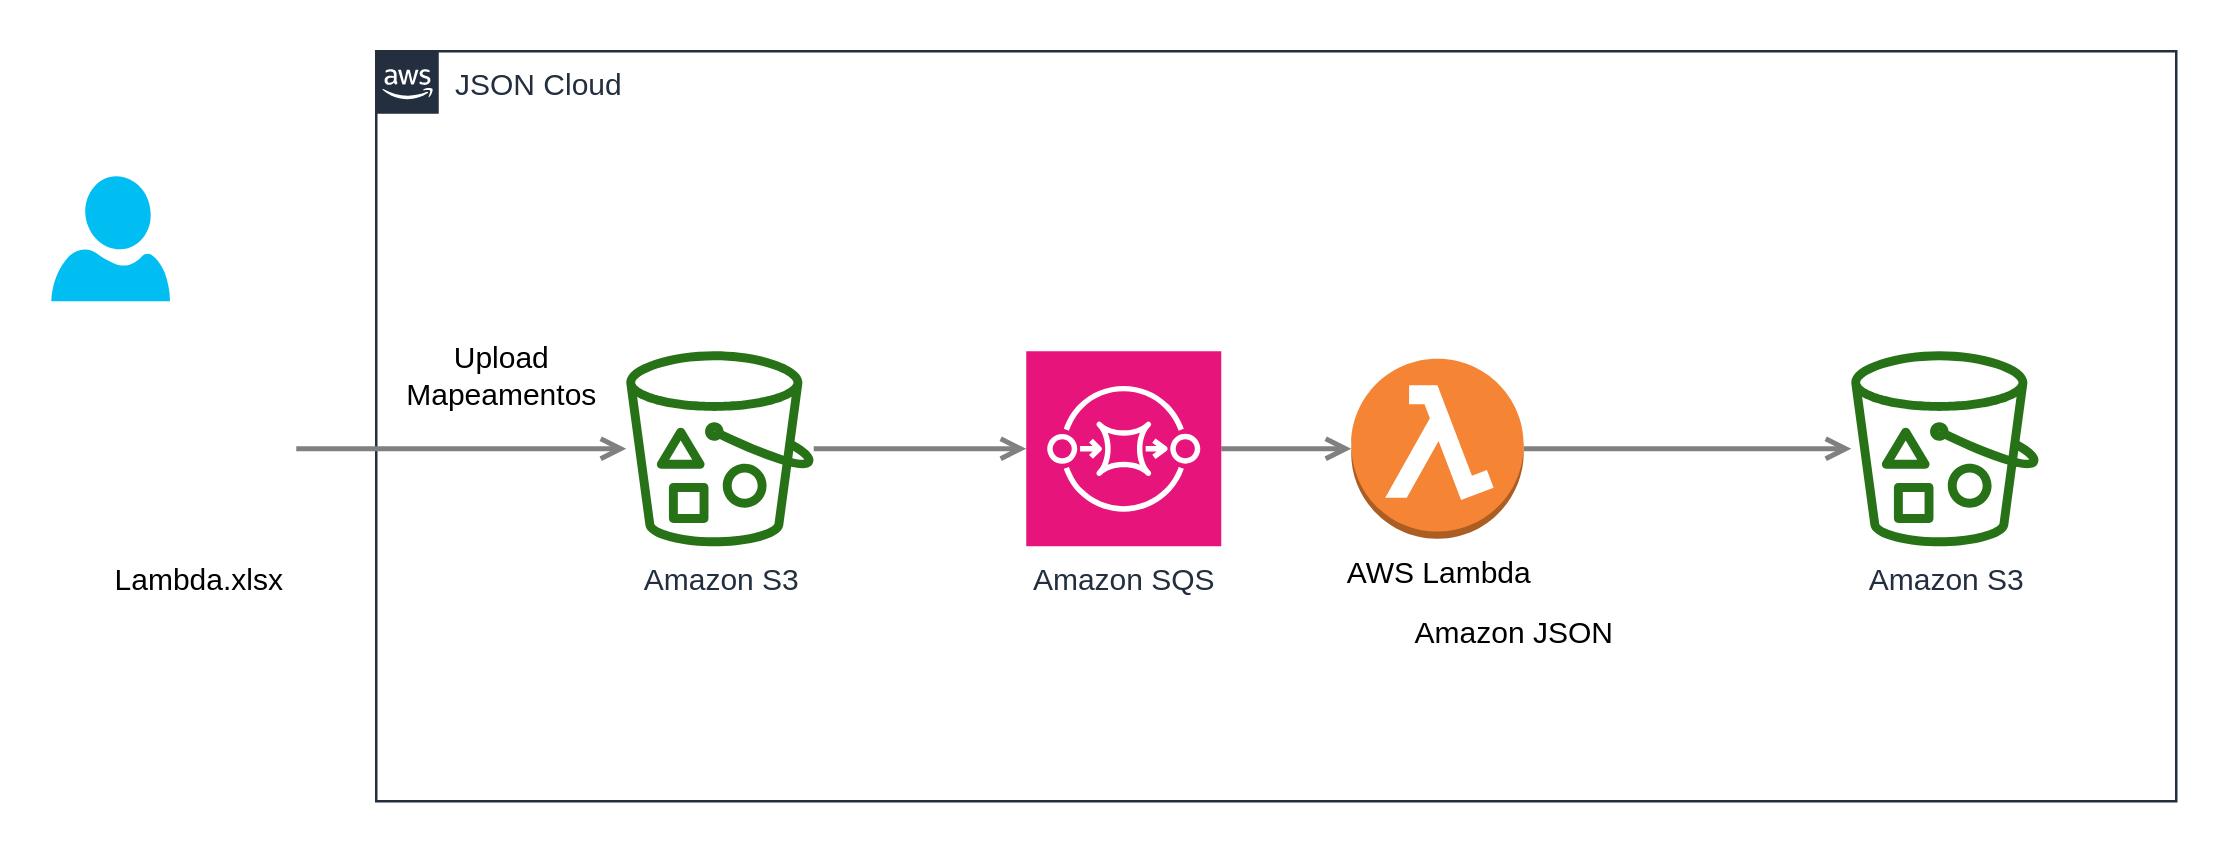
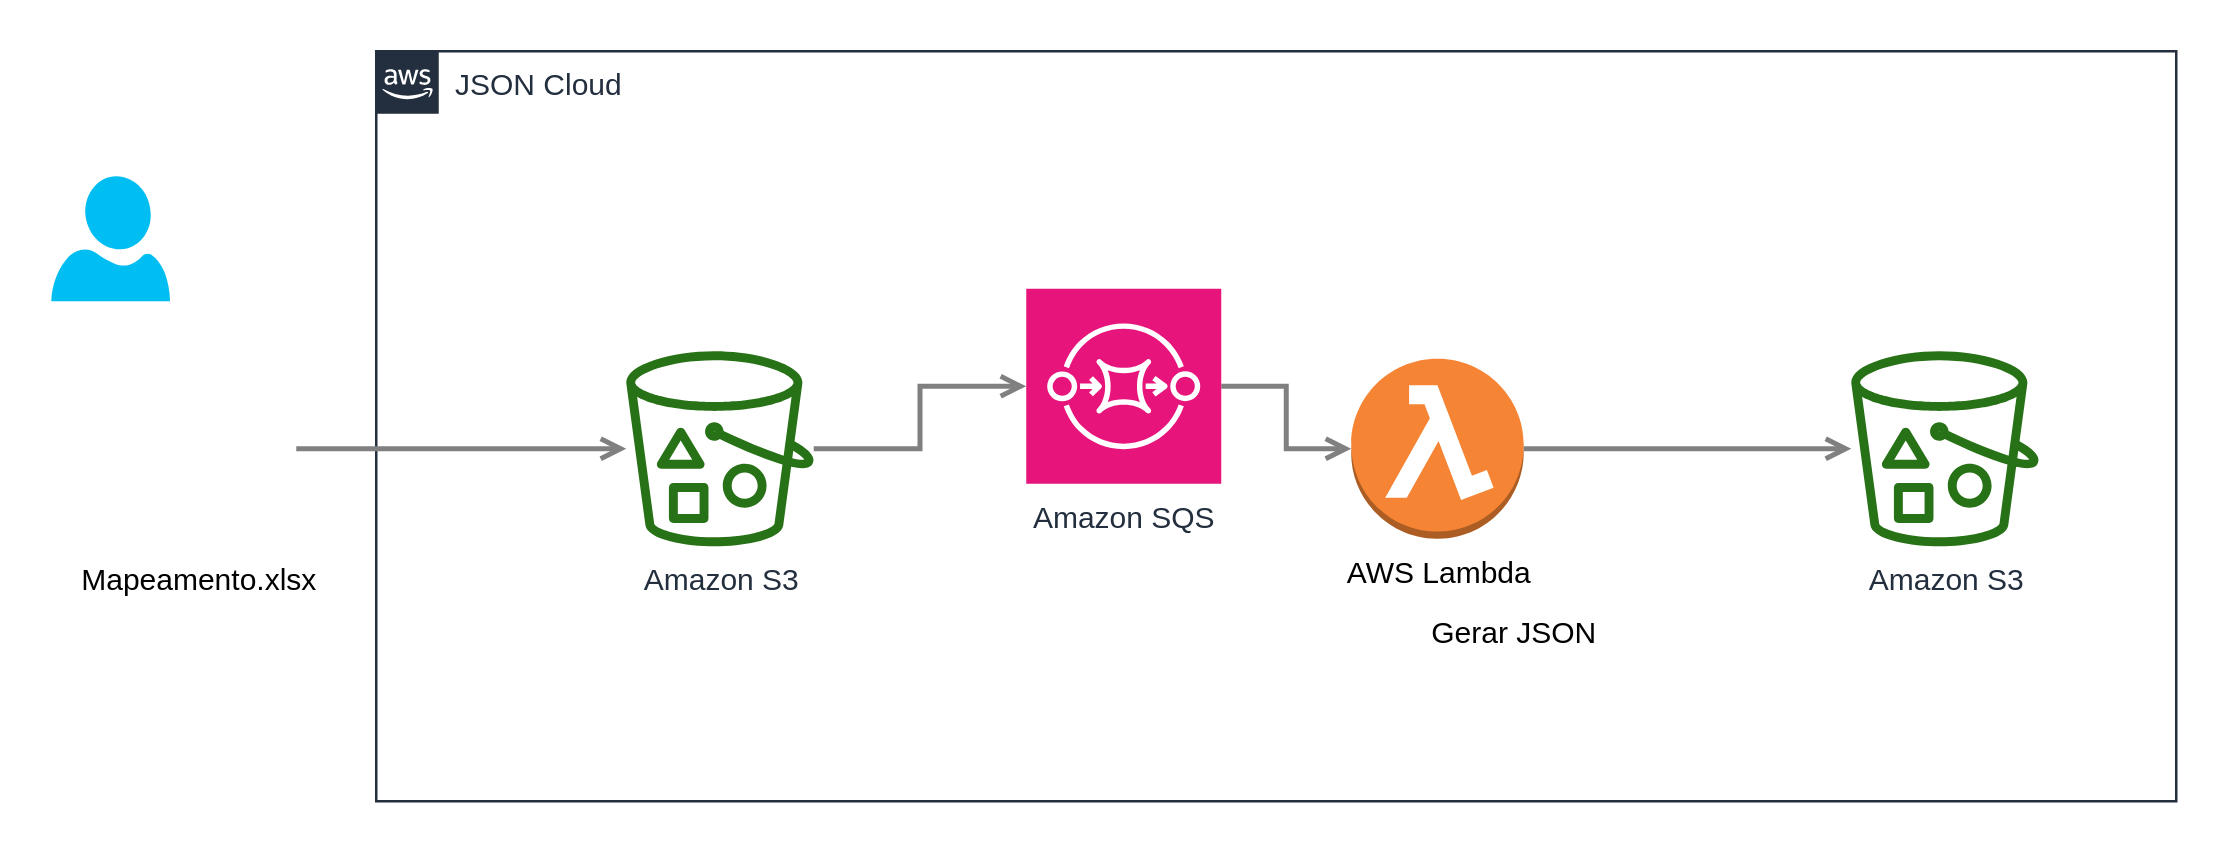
- <mxCell id="11" value="Upload&lt;div&gt;Mapeamentos&lt;/div&gt;" style="text;html=1;align=center;verticalAlign=middle;resizable=0;points=[];autosize=1;strokeColor=none;fillColor=none;" vertex="1" parent="2"><mxGeometry y="110" width="100" height="40" as="geometry" /></mxCell>
- <mxCell id="7" value="Amazon SQS" style="sketch=0;points=[[0,0,0],[0.25,0,0],[0.5,0,0],[0.75,0,0],[1,0,0],[0,1,0],[0.25,1,0],[0.5,1,0],[0.75,1,0],[1,1,0],[0,0.25,0],[0,0.5,0],[0,0.75,0],[1,0.25,0],[1,0.5,0],[1,0.75,0]];outlineConnect=0;fontColor=#232F3E;fillColor=#E7157B;strokeColor=#ffffff;dashed=0;verticalLabelPosition=bottom;verticalAlign=top;align=center;html=1;fontSize=12;fontStyle=0;aspect=fixed;shape=mxgraph.aws4.resourceIcon;resIcon=mxgraph.aws4.sqs;" vertex="1" parent="2"><mxGeometry x="260" y="120" width="78" height="78" as="geometry" /></mxCell>
+ <mxCell id="7" value="Amazon SQS" style="sketch=0;points=[[0,0,0],[0.25,0,0],[0.5,0,0],[0.75,0,0],[1,0,0],[0,1,0],[0.25,1,0],[0.5,1,0],[0.75,1,0],[1,1,0],[0,0.25,0],[0,0.5,0],[0,0.75,0],[1,0.25,0],[1,0.5,0],[1,0.75,0]];outlineConnect=0;fontColor=#232F3E;fillColor=#E7157B;strokeColor=#ffffff;dashed=0;verticalLabelPosition=bottom;verticalAlign=top;align=center;html=1;fontSize=12;fontStyle=0;aspect=fixed;shape=mxgraph.aws4.resourceIcon;resIcon=mxgraph.aws4.sqs;" vertex="1" parent="2"><mxGeometry x="260" y="95" width="78" height="78" as="geometry" /></mxCell>
- <mxCell id="13" value="Lambda.xlsx" style="shape=image;html=1;verticalAlign=top;verticalLabelPosition=bottom;labelBackgroundColor=#ffffff;imageAspect=0;aspect=fixed;image=https://cdn3.iconfinder.com/data/icons/document-icons-2/30/647708-excel-128.png" vertex="1" parent="1"><mxGeometry x="40" y="140" width="78" height="78" as="geometry" /></mxCell>
+ <mxCell id="13" value="Mapeamento.xlsx" style="shape=image;html=1;verticalAlign=top;verticalLabelPosition=bottom;labelBackgroundColor=#ffffff;imageAspect=0;aspect=fixed;image=https://cdn3.iconfinder.com/data/icons/document-icons-2/30/647708-excel-128.png" vertex="1" parent="1"><mxGeometry x="40" y="140" width="78" height="78" as="geometry" /></mxCell>
- <mxCell id="10" value="Amazon JSON" style="text;html=1;align=center;verticalAlign=middle;resizable=0;points=[];autosize=1;strokeColor=none;fillColor=none;" vertex="1" parent="2"><mxGeometry x="409.5" y="218" width="90" height="30" as="geometry" /></mxCell>
+ <mxCell id="10" value="Gerar JSON" style="text;html=1;align=center;verticalAlign=middle;resizable=0;points=[];autosize=1;strokeColor=none;fillColor=none;" vertex="1" parent="2"><mxGeometry x="409.5" y="218" width="90" height="30" as="geometry" /></mxCell>
